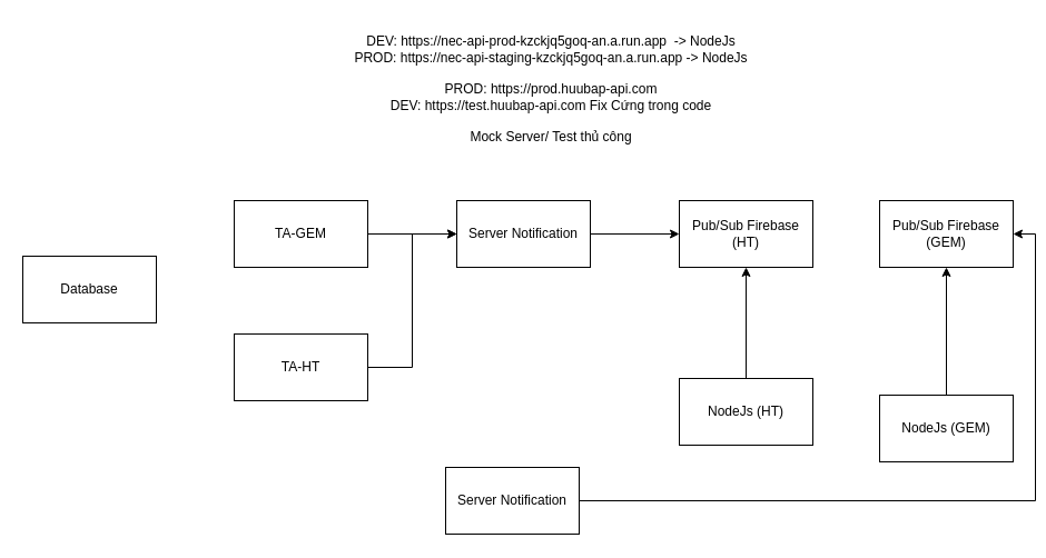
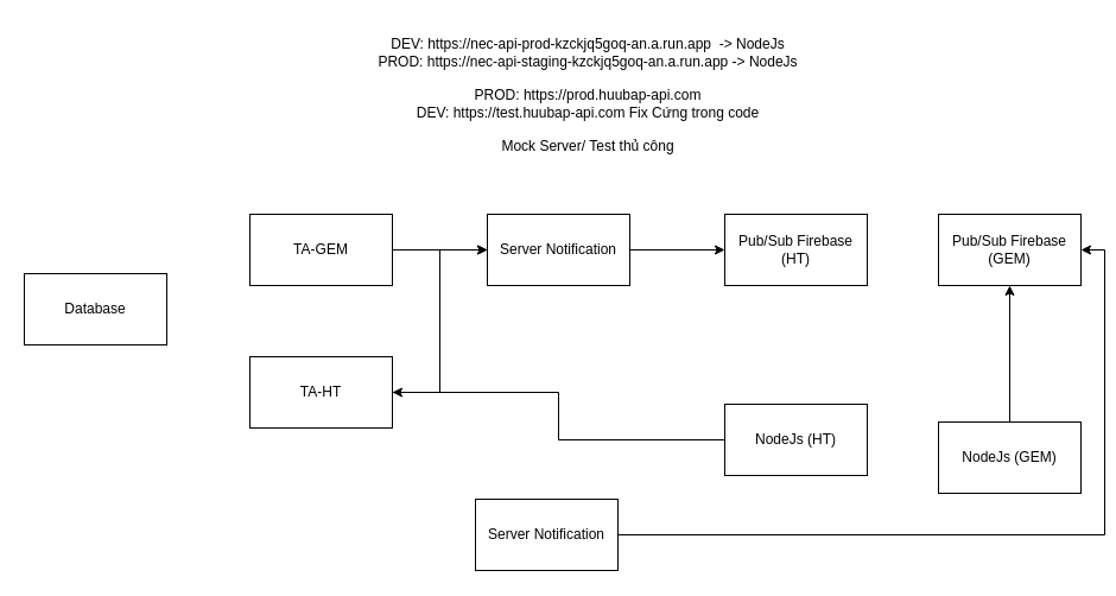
- <mxCell id="8" style="edgeStyle=orthogonalEdgeStyle;rounded=0;orthogonalLoop=1;jettySize=auto;html=1;entryX=0.5;entryY=1;entryDx=0;entryDy=0;" edge="1" parent="1" source="9" target="7"><mxGeometry relative="1" as="geometry" /></mxCell>
+ <mxCell id="8" style="edgeStyle=orthogonalEdgeStyle;rounded=0;orthogonalLoop=1;jettySize=auto;html=1;" edge="1" parent="1" source="9" target="11"><mxGeometry relative="1" as="geometry" /></mxCell>
